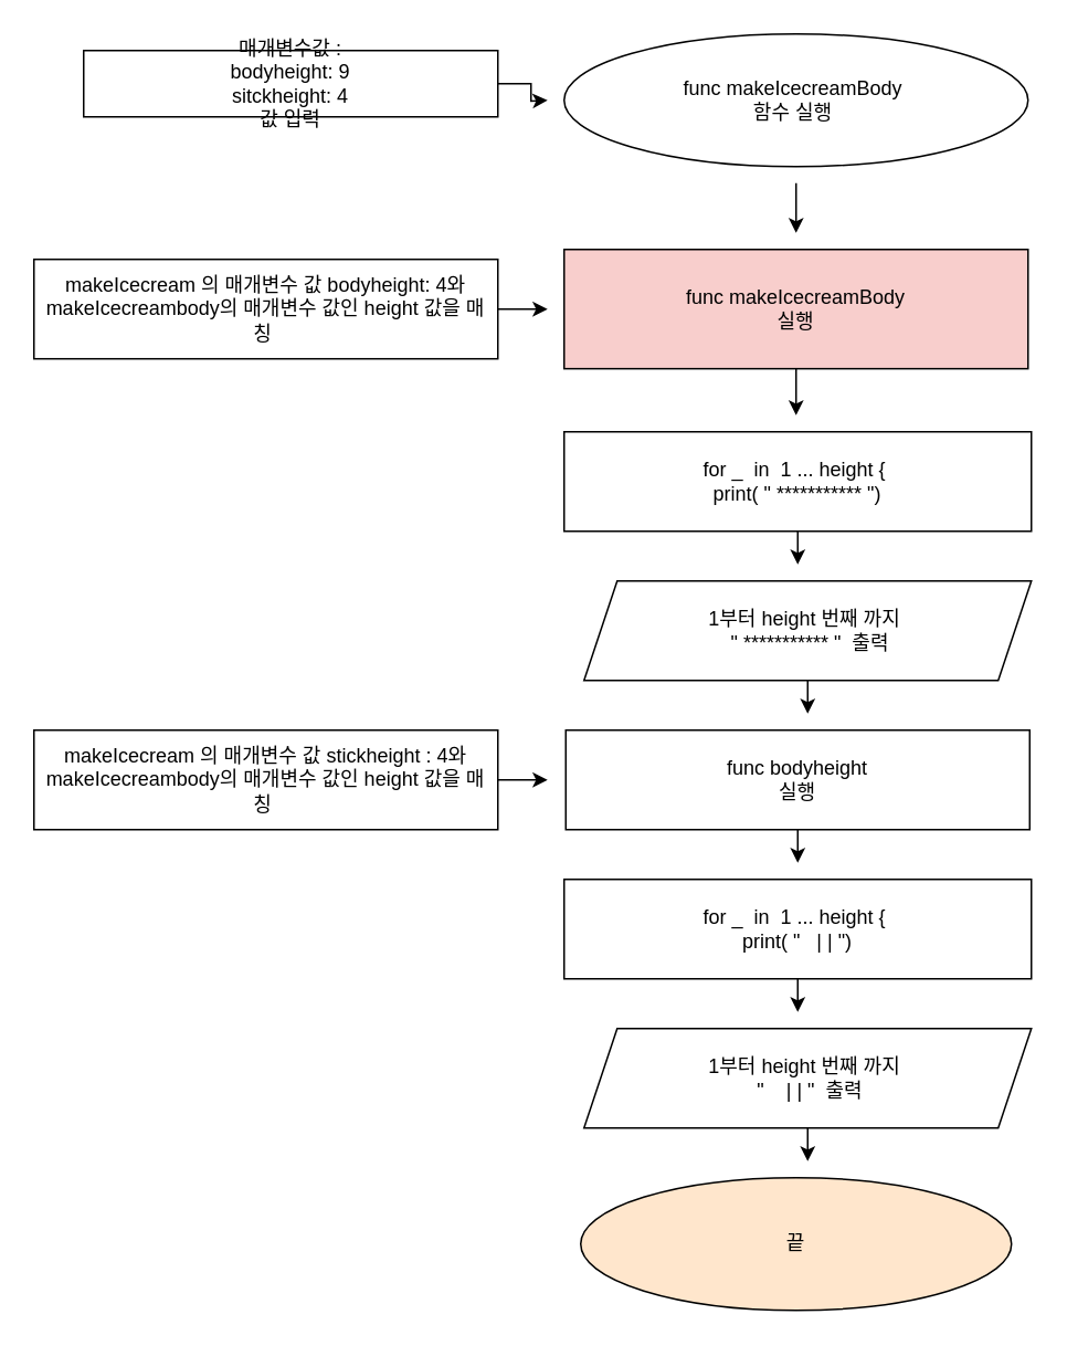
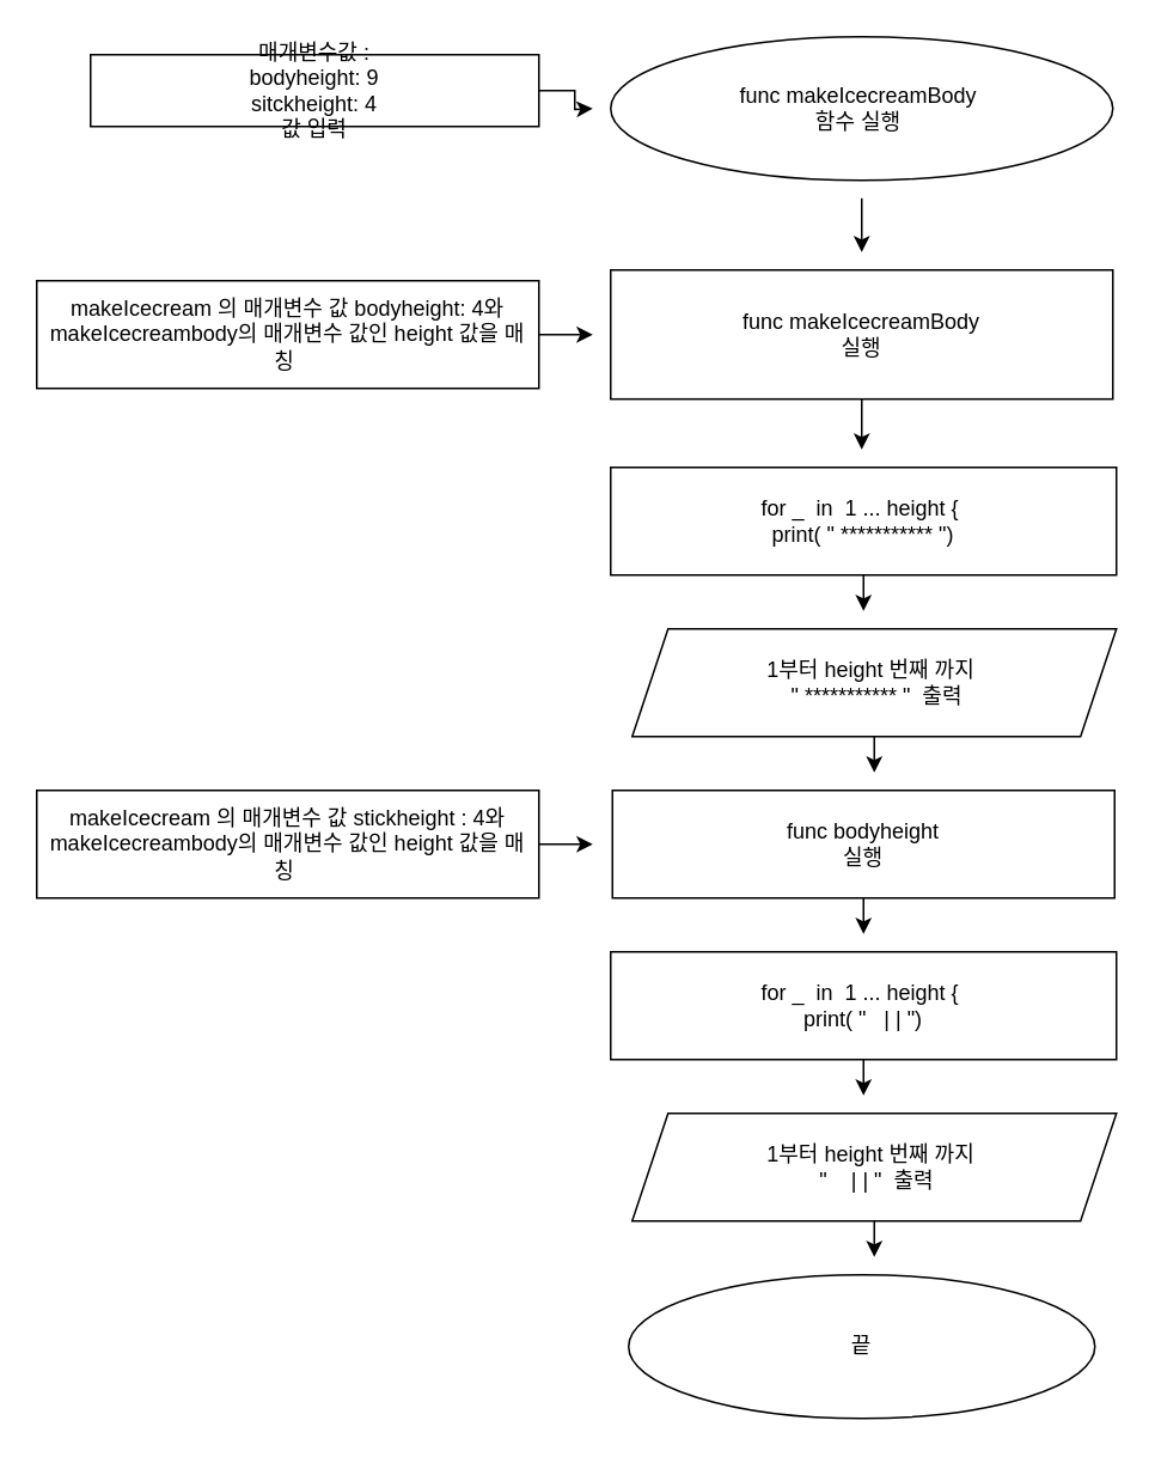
- <mxCell id="5" value="func makeIcecreamBody&lt;br&gt;실행" style="rounded=0;whiteSpace=wrap;html=1;fillColor=#f8cecc;" vertex="1" parent="1"><mxGeometry x="340" y="150" width="280" height="71.94" as="geometry" /></mxCell>
+ <mxCell id="5" value="func makeIcecreamBody&lt;br&gt;실행" style="rounded=0;whiteSpace=wrap;html=1;" vertex="1" parent="1"><mxGeometry x="340" y="150" width="280" height="71.94" as="geometry" /></mxCell>
- <mxCell id="22" value="끝" style="ellipse;whiteSpace=wrap;html=1;fillColor=#ffe6cc;" vertex="1" parent="1"><mxGeometry x="350" y="710" width="260" height="80" as="geometry" /></mxCell>
+ <mxCell id="22" value="끝" style="ellipse;whiteSpace=wrap;html=1;" vertex="1" parent="1"><mxGeometry x="350" y="710" width="260" height="80" as="geometry" /></mxCell>
